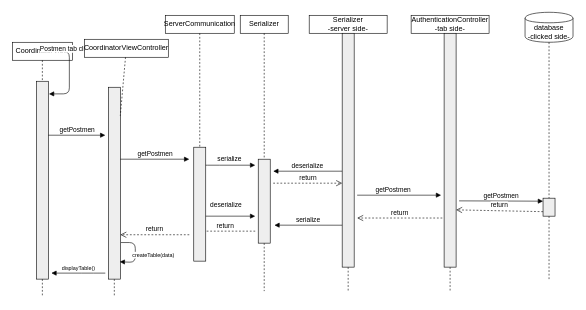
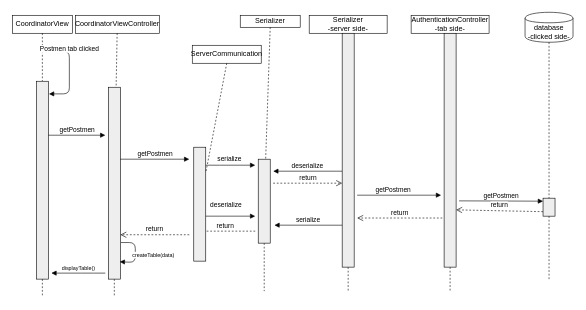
- <mxCell id="39" value="ServerCommunication" style="shape=rect;html=1;whiteSpace=wrap;align=center;" vertex="1" parent="1"><mxGeometry x="275" y="25" width="115" height="30" as="geometry" /></mxCell>
+ <mxCell id="39" value="ServerCommunication" style="shape=rect;html=1;whiteSpace=wrap;align=center;" vertex="1" parent="1"><mxGeometry x="320" y="75" width="115" height="30" as="geometry" /></mxCell>
- <mxCell id="18" value="Serializer" style="shape=rect;html=1;whiteSpace=wrap;align=center;" vertex="1" parent="1"><mxGeometry x="400" y="25" width="80" height="30" as="geometry" /></mxCell>
+ <mxCell id="18" value="Serializer" style="shape=rect;html=1;whiteSpace=wrap;align=center;" vertex="1" parent="1"><mxGeometry x="400" y="25" width="100" height="20" as="geometry" /></mxCell>
- <mxCell id="10" value="CoordinatorViewController" style="shape=rect;html=1;whiteSpace=wrap;align=center;" vertex="1" parent="1"><mxGeometry x="140" y="65" width="140" height="30" as="geometry" /></mxCell>
+ <mxCell id="10" value="CoordinatorViewController" style="shape=rect;html=1;whiteSpace=wrap;align=center;" vertex="1" parent="1"><mxGeometry x="125" y="25" width="140" height="30" as="geometry" /></mxCell>
- <mxCell id="4" value="CoordinatorView" style="shape=rect;html=1;whiteSpace=wrap;align=center;" vertex="1" parent="1"><mxGeometry x="20" y="70" width="100" height="30" as="geometry" /></mxCell>
+ <mxCell id="4" value="CoordinatorView" style="shape=rect;html=1;whiteSpace=wrap;align=center;" vertex="1" parent="1"><mxGeometry x="20" y="25" width="100" height="30" as="geometry" /></mxCell>
